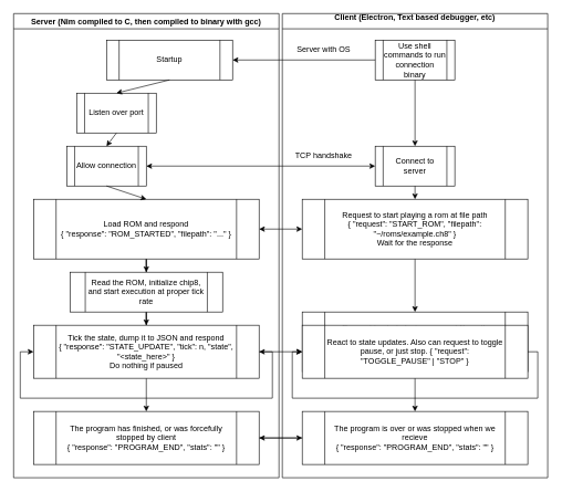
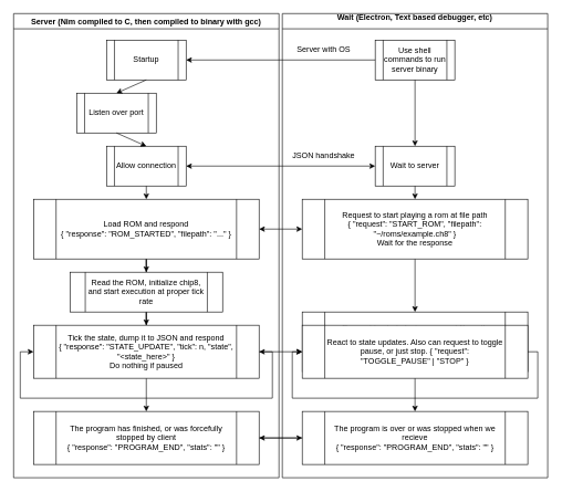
- <mxCell id="17" value="Client (Electron, Text based debugger, etc)&#10;" style="swimlane;" vertex="1" parent="1"><mxGeometry x="425" y="20" width="400" height="700" as="geometry" /></mxCell>
+ <mxCell id="17" value="Wait (Electron, Text based debugger, etc)&#10;" style="swimlane;" vertex="1" parent="1"><mxGeometry x="425" y="20" width="400" height="700" as="geometry" /></mxCell>
- <mxCell id="3" value="Startup" style="shape=process;whiteSpace=wrap;html=1;backgroundOutline=1;" vertex="1" parent="2"><mxGeometry x="140" y="40" width="190" height="60" as="geometry" /></mxCell>
+ <mxCell id="3" value="Startup" style="shape=process;whiteSpace=wrap;html=1;backgroundOutline=1;" vertex="1" parent="2"><mxGeometry x="140" y="40" width="120" height="60" as="geometry" /></mxCell>
- <mxCell id="18" value="Use shell commands to run connection binary" style="shape=process;whiteSpace=wrap;html=1;backgroundOutline=1;" vertex="1" parent="17"><mxGeometry x="140" y="40" width="120" height="60" as="geometry" /></mxCell>
+ <mxCell id="18" value="Use shell commands to run server binary" style="shape=process;whiteSpace=wrap;html=1;backgroundOutline=1;" vertex="1" parent="17"><mxGeometry x="140" y="40" width="120" height="60" as="geometry" /></mxCell>
- <mxCell id="22" value="TCP handshake" style="text;html=1;strokeColor=none;fillColor=none;align=center;verticalAlign=middle;whiteSpace=wrap;rounded=0;" vertex="1" parent="17"><mxGeometry x="-35" y="200" width="195" height="30" as="geometry" /></mxCell>
+ <mxCell id="22" value="JSON handshake" style="text;html=1;strokeColor=none;fillColor=none;align=center;verticalAlign=middle;whiteSpace=wrap;rounded=0;" vertex="1" parent="17"><mxGeometry x="-35" y="200" width="195" height="30" as="geometry" /></mxCell>
- <mxCell id="6" value="Allow connection" style="shape=process;whiteSpace=wrap;html=1;backgroundOutline=1;" vertex="1" parent="2"><mxGeometry x="80" y="200" width="120" height="60" as="geometry" /></mxCell>
+ <mxCell id="6" value="Allow connection" style="shape=process;whiteSpace=wrap;html=1;backgroundOutline=1;" vertex="1" parent="2"><mxGeometry x="140" y="200" width="120" height="60" as="geometry" /></mxCell>
- <mxCell id="19" value="Connect to server" style="shape=process;whiteSpace=wrap;html=1;backgroundOutline=1;" vertex="1" parent="17"><mxGeometry x="140" y="200" width="120" height="60" as="geometry" /></mxCell>
+ <mxCell id="19" value="Wait to server" style="shape=process;whiteSpace=wrap;html=1;backgroundOutline=1;" vertex="1" parent="17"><mxGeometry x="140" y="200" width="120" height="60" as="geometry" /></mxCell>
